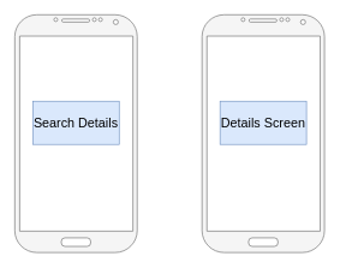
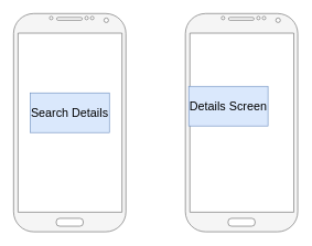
- <mxCell id="5" value="Details Screen" style="rounded=0;whiteSpace=wrap;html=1;fontSize=18;fillColor=#dae8fc;strokeColor=#6c8ebf;" parent="1" vertex="1"><mxGeometry x="305" y="140" width="120" height="60" as="geometry" /></mxCell>
+ <mxCell id="5" value="Details Screen" style="rounded=0;whiteSpace=wrap;html=1;fontSize=18;fillColor=#dae8fc;strokeColor=#6c8ebf;" parent="1" vertex="1"><mxGeometry x="285" y="130" width="120" height="60" as="geometry" /></mxCell>
